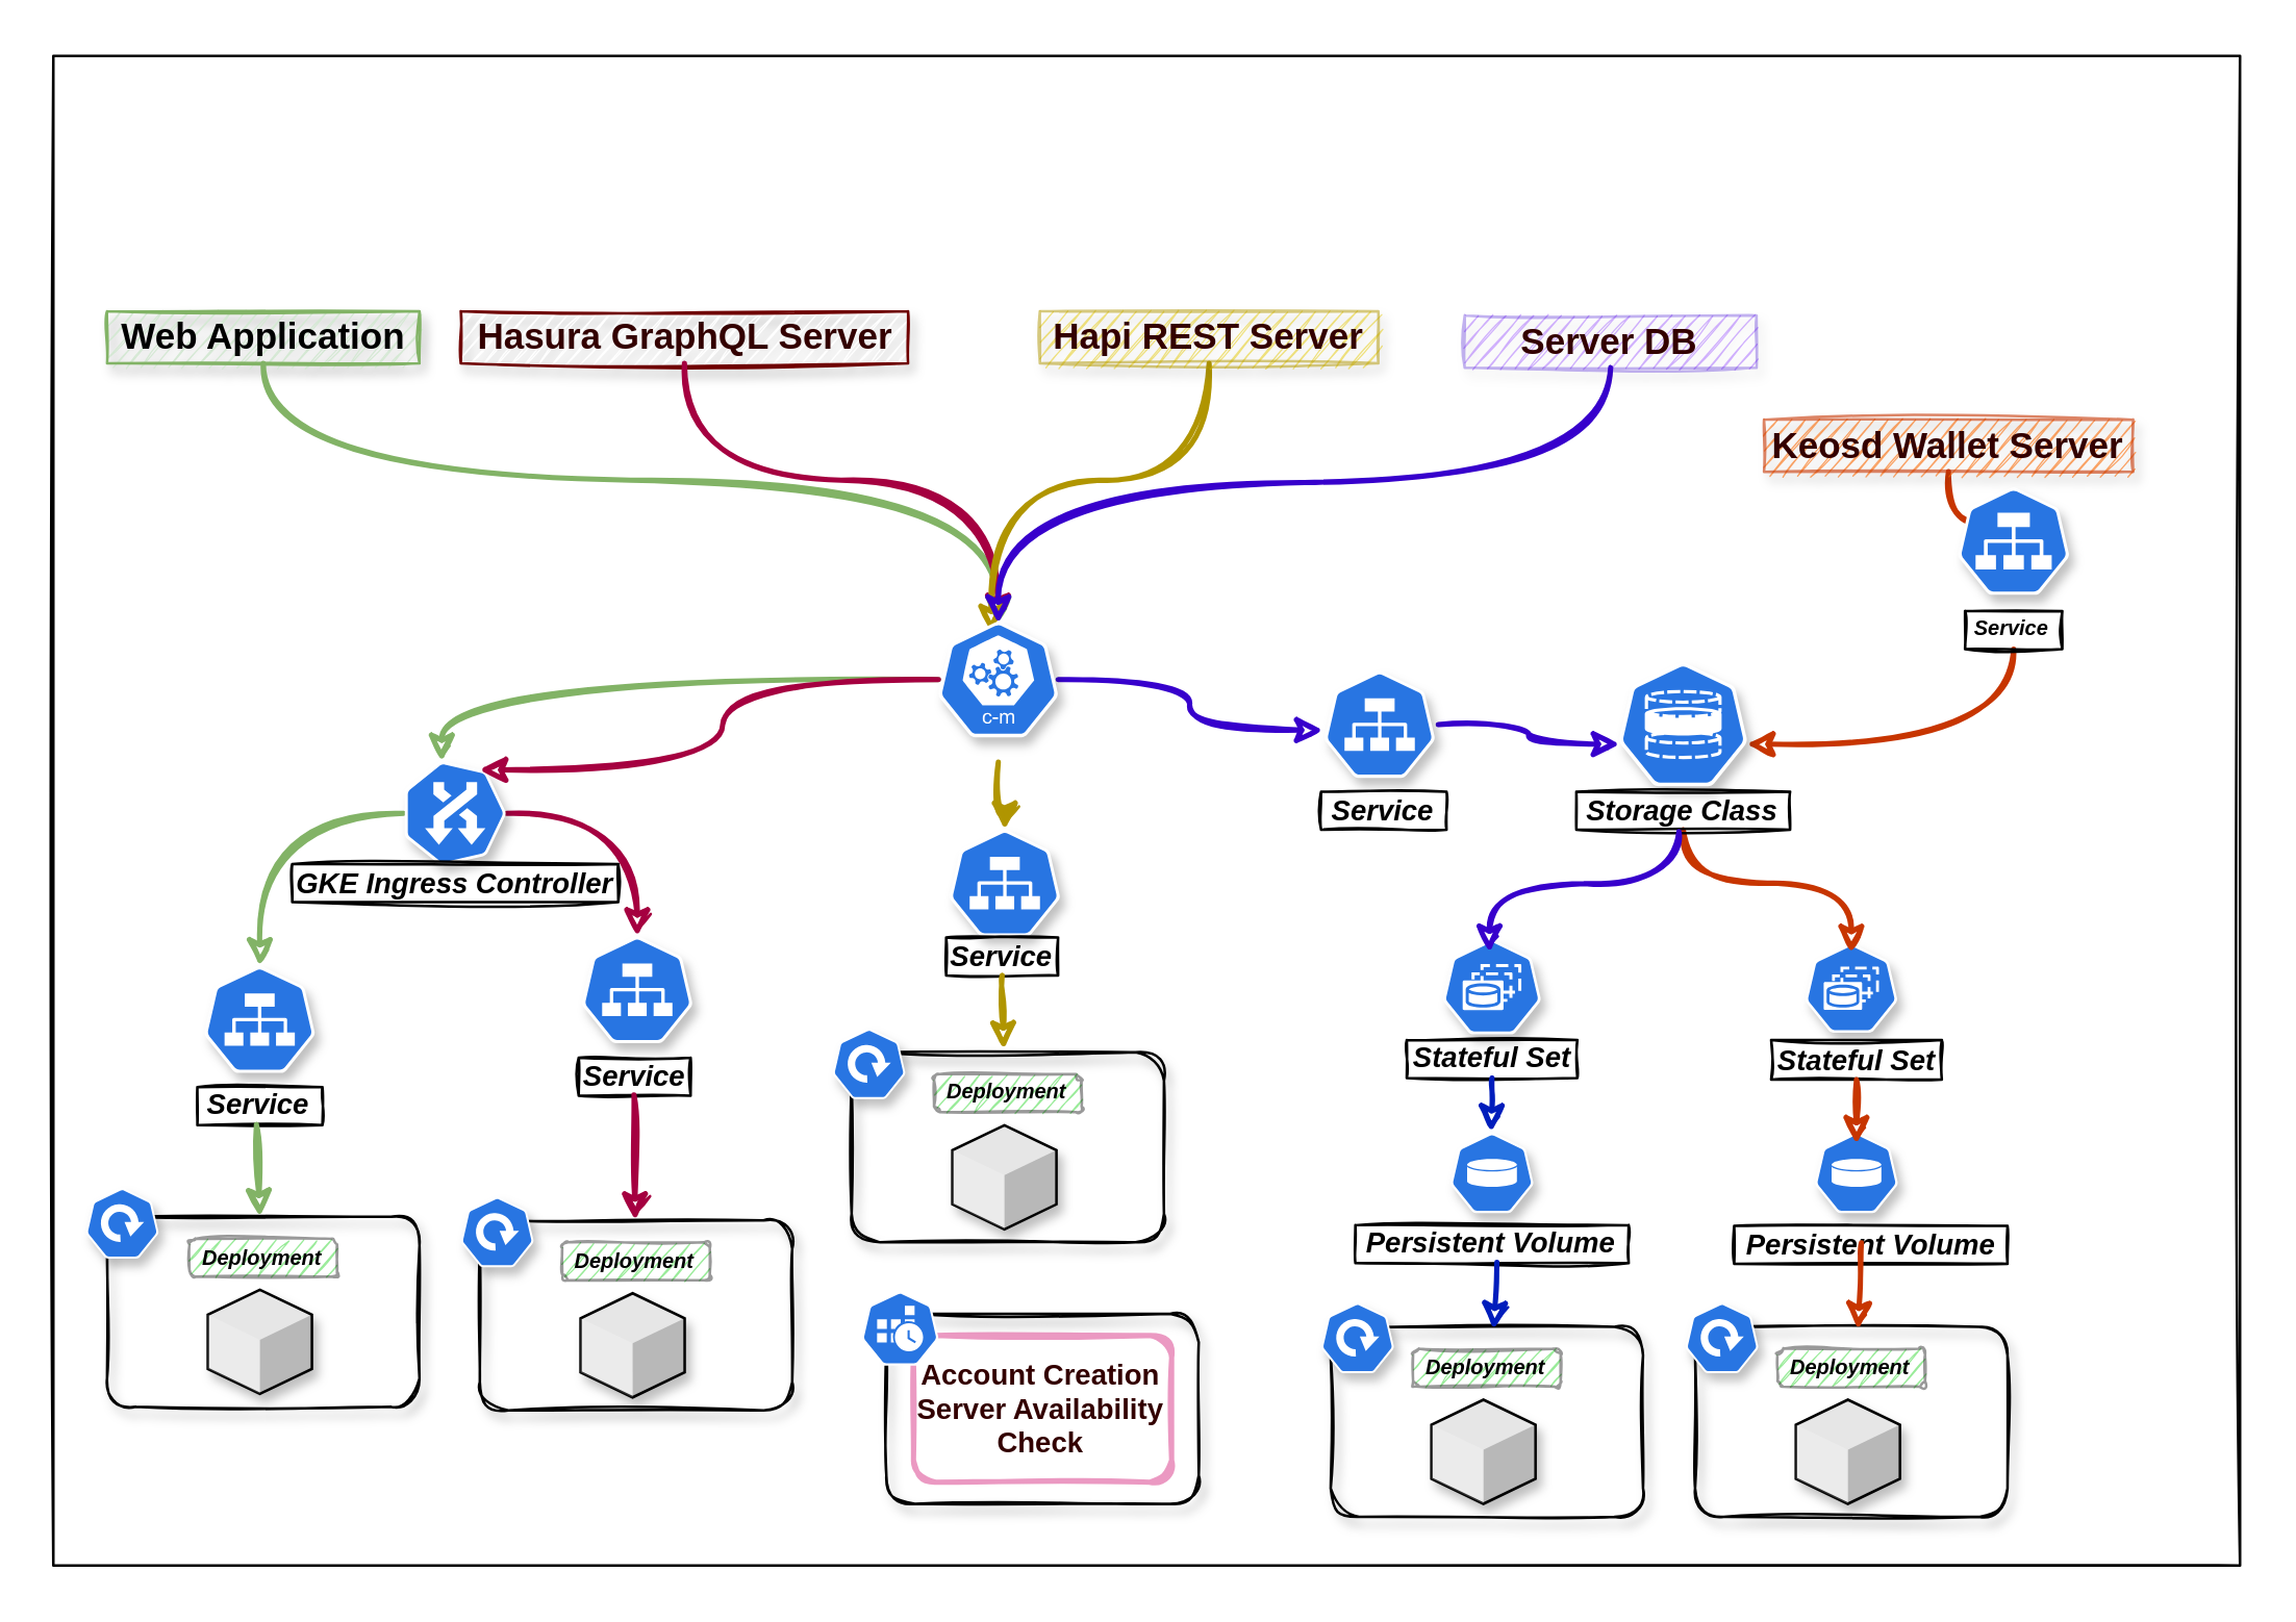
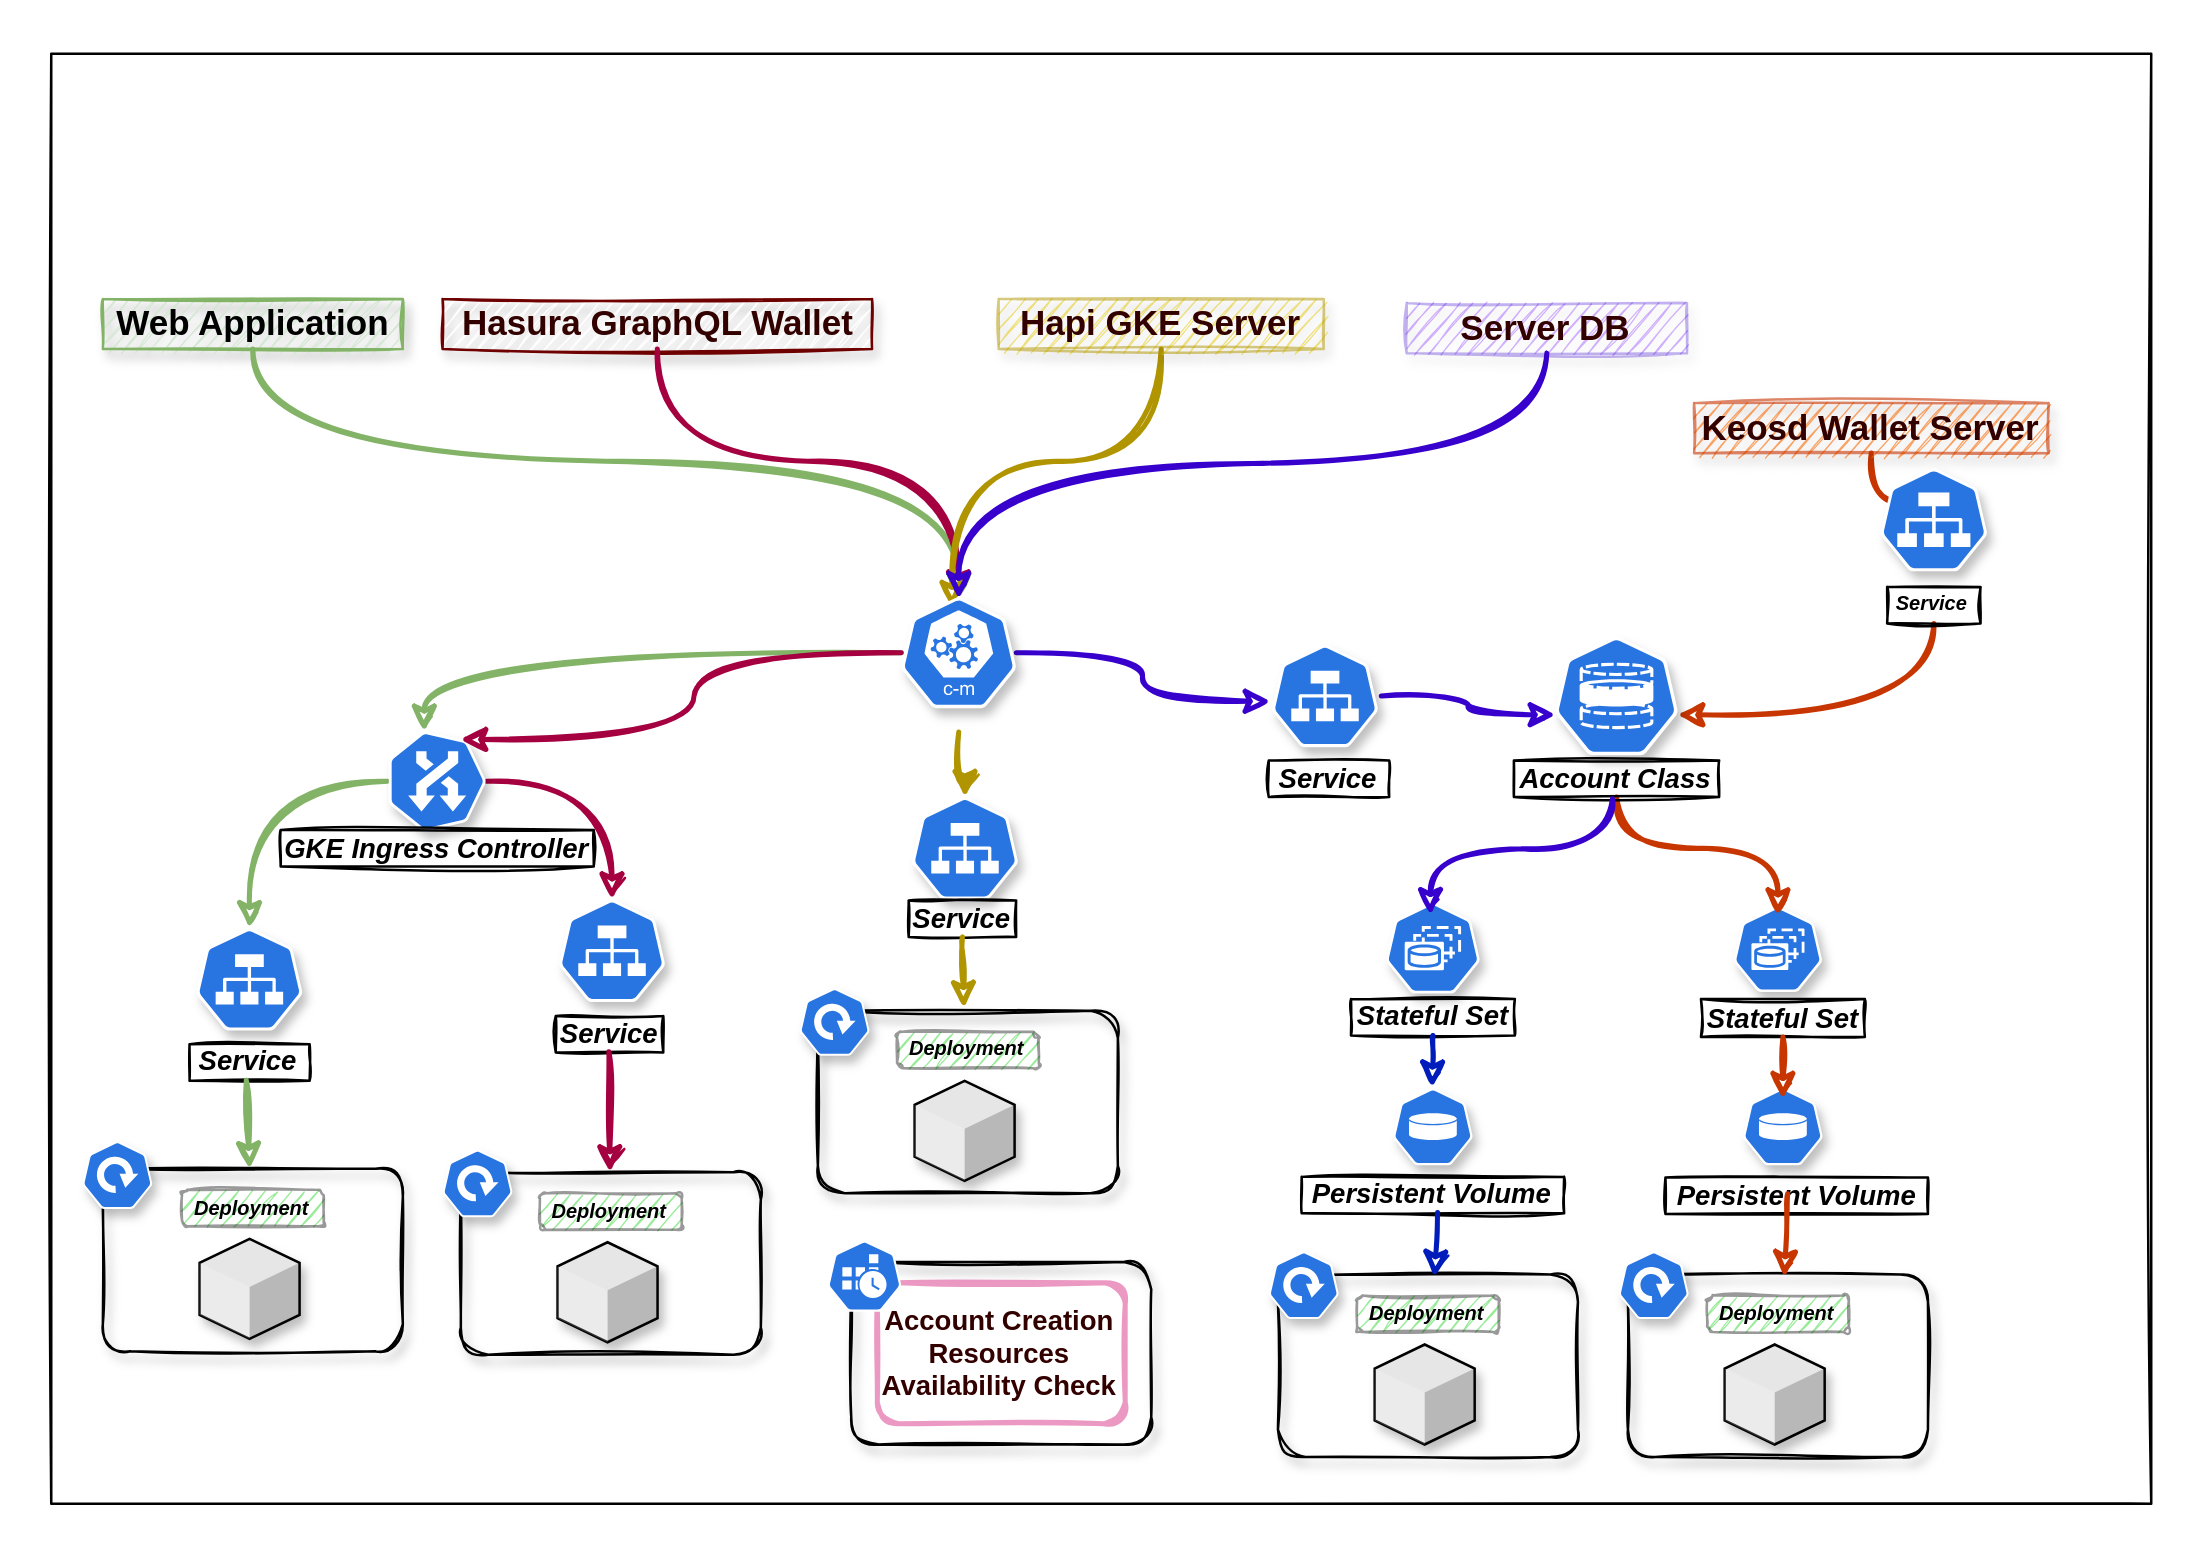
- <mxCell id="21" value="Hasura GraphQL Server" style="text;html=1;align=center;verticalAlign=middle;whiteSpace=wrap;rounded=0;shadow=1;sketch=1;fontSize=14;fontStyle=1;strokeColor=#6F0000;fontColor=#330000;fillColor=#ffffff;fillStyle=hachure;" parent="1" vertex="1"><mxGeometry x="176.52" y="119" width="171.81" height="20" as="geometry" /></mxCell>
+ <mxCell id="21" value="Hasura GraphQL Wallet" style="text;html=1;align=center;verticalAlign=middle;whiteSpace=wrap;rounded=0;shadow=1;sketch=1;fontSize=14;fontStyle=1;strokeColor=#6F0000;fontColor=#330000;fillColor=#ffffff;fillStyle=hachure;" parent="1" vertex="1"><mxGeometry x="176.52" y="119" width="171.81" height="20" as="geometry" /></mxCell>
- <mxCell id="32" value="Hapi REST Server" style="text;html=1;fillColor=#e3c800;align=center;verticalAlign=middle;whiteSpace=wrap;rounded=0;shadow=1;sketch=1;fontSize=14;fontStyle=1;strokeColor=#B09500;fontColor=#330000;opacity=50;" parent="1" vertex="1"><mxGeometry x="398.98" y="119" width="130" height="20" as="geometry" /></mxCell>
+ <mxCell id="32" value="Hapi GKE Server" style="text;html=1;fillColor=#e3c800;align=center;verticalAlign=middle;whiteSpace=wrap;rounded=0;shadow=1;sketch=1;fontSize=14;fontStyle=1;strokeColor=#B09500;fontColor=#330000;opacity=50;" parent="1" vertex="1"><mxGeometry x="398.98" y="119" width="130" height="20" as="geometry" /></mxCell>
- <mxCell id="69" value="Storage Class" style="text;html=1;fillColor=none;align=center;verticalAlign=middle;whiteSpace=wrap;rounded=0;shadow=0;sketch=1;strokeColor=#000000;fontStyle=3;fontSize=11;" parent="1" vertex="1"><mxGeometry x="605.05" y="303.6" width="82.11" height="14.59" as="geometry" /></mxCell>
+ <mxCell id="69" value="Account Class" style="text;html=1;fillColor=none;align=center;verticalAlign=middle;whiteSpace=wrap;rounded=0;shadow=0;sketch=1;strokeColor=#000000;fontStyle=3;fontSize=11;" parent="1" vertex="1"><mxGeometry x="605.05" y="303.6" width="82.11" height="14.59" as="geometry" /></mxCell>
- <mxCell id="4" value="Account Creation Server Availability Check" style="text;html=1;align=center;verticalAlign=middle;whiteSpace=wrap;rounded=1;shadow=0;sketch=1;fontStyle=1;fontSize=11;opacity=40;strokeWidth=2;glass=1;strokeColor=#CC0066;fontColor=#330000;" vertex="1" parent="1"><mxGeometry x="350.42" y="512.51" width="99.17" height="56.39" as="geometry" /></mxCell>
+ <mxCell id="4" value="Account Creation Resources Availability Check" style="text;html=1;align=center;verticalAlign=middle;whiteSpace=wrap;rounded=1;shadow=0;sketch=1;fontStyle=1;fontSize=11;opacity=40;strokeWidth=2;glass=1;strokeColor=#CC0066;fontColor=#330000;" vertex="1" parent="1"><mxGeometry x="350.42" y="512.51" width="99.17" height="56.39" as="geometry" /></mxCell>
